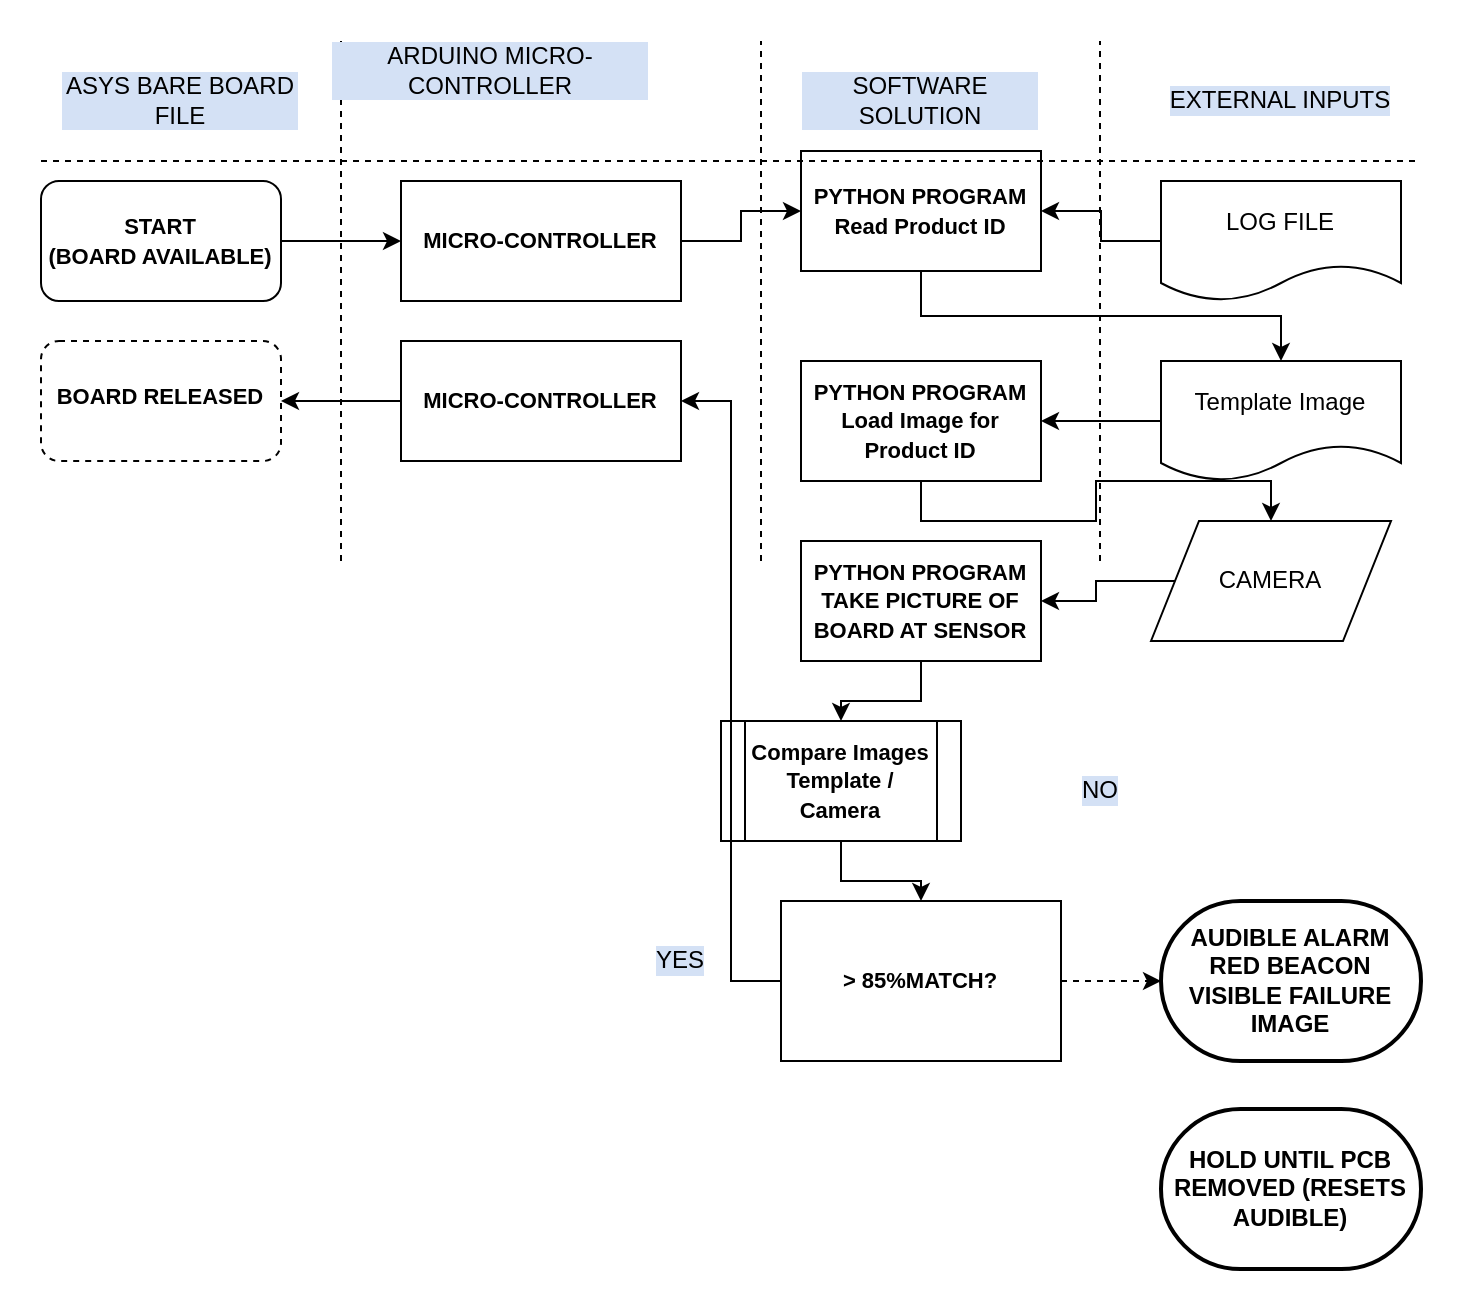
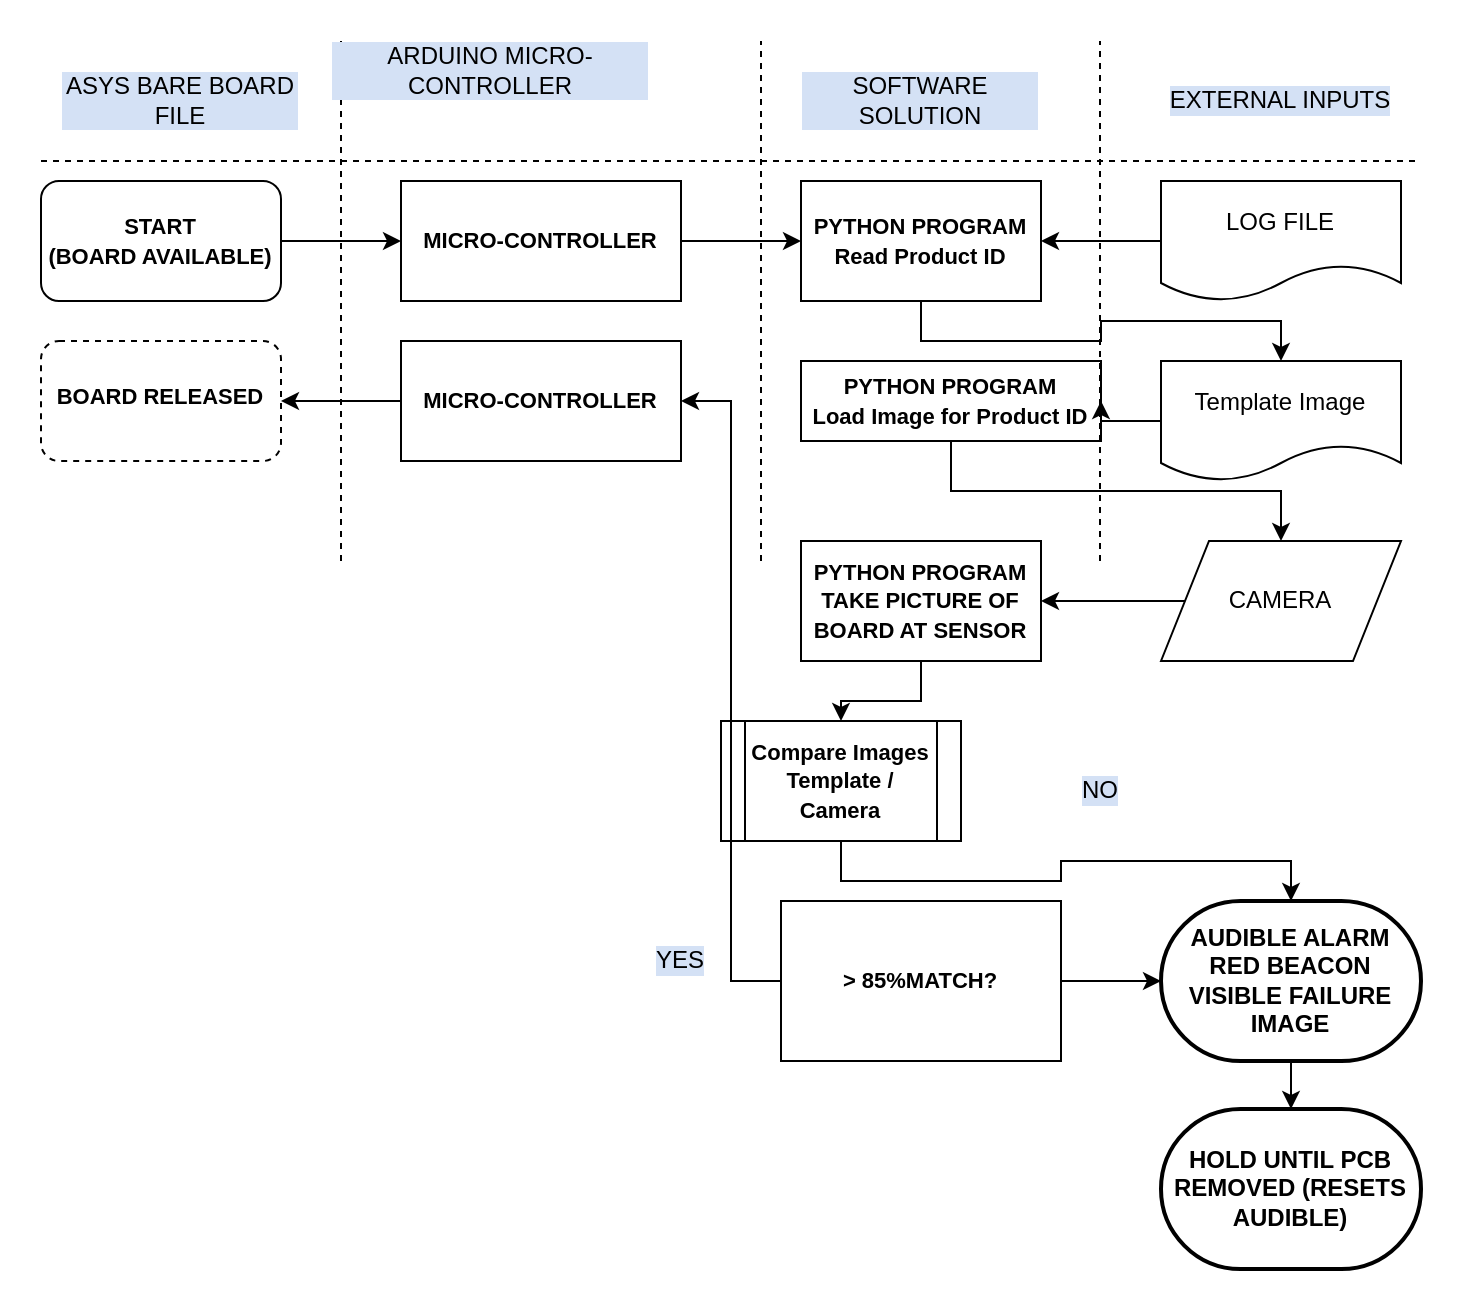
- <mxCell id="7" value="&lt;b&gt;&lt;font style=&quot;font-size: 11px&quot;&gt;PYTHON PROGRAM&lt;br&gt;Read Product ID&lt;br&gt;&lt;/font&gt;&lt;/b&gt;" style="rounded=0;whiteSpace=wrap;html=1;" vertex="1" parent="1"><mxGeometry x="400" y="75" width="120" height="60" as="geometry" /></mxCell>
+ <mxCell id="7" value="&lt;b&gt;&lt;font style=&quot;font-size: 11px&quot;&gt;PYTHON PROGRAM&lt;br&gt;Read Product ID&lt;br&gt;&lt;/font&gt;&lt;/b&gt;" style="rounded=0;whiteSpace=wrap;html=1;" vertex="1" parent="1"><mxGeometry x="400" y="90" width="120" height="60" as="geometry" /></mxCell>
- <mxCell id="9" value="&lt;b&gt;&lt;font style=&quot;font-size: 11px&quot;&gt;PYTHON PROGRAM&lt;br&gt;Load Image for Product ID&lt;br&gt;&lt;/font&gt;&lt;/b&gt;" style="rounded=0;whiteSpace=wrap;html=1;" vertex="1" parent="1"><mxGeometry x="400" y="180" width="120" height="60" as="geometry" /></mxCell>
+ <mxCell id="9" value="&lt;b&gt;&lt;font style=&quot;font-size: 11px&quot;&gt;PYTHON PROGRAM&lt;br&gt;Load Image for Product ID&lt;br&gt;&lt;/font&gt;&lt;/b&gt;" style="rounded=0;whiteSpace=wrap;html=1;" vertex="1" parent="1"><mxGeometry x="400" y="180" width="150" height="40" as="geometry" /></mxCell>
- <mxCell id="17" value="CAMERA" style="shape=parallelogram;perimeter=parallelogramPerimeter;whiteSpace=wrap;html=1;" vertex="1" parent="1"><mxGeometry x="575" y="260" width="120" height="60" as="geometry" /></mxCell>
+ <mxCell id="17" value="CAMERA" style="shape=parallelogram;perimeter=parallelogramPerimeter;whiteSpace=wrap;html=1;" vertex="1" parent="1"><mxGeometry x="580" y="270" width="120" height="60" as="geometry" /></mxCell>
- <mxCell id="18" style="edgeStyle=orthogonalEdgeStyle;rounded=0;orthogonalLoop=1;jettySize=auto;html=1;exitX=0.5;exitY=1;exitDx=0;exitDy=0;entryX=0.5;entryY=0;entryDx=0;entryDy=0;" edge="1" parent="1" source="19" target="22"><mxGeometry relative="1" as="geometry" /></mxCell>
+ <mxCell id="18" style="edgeStyle=orthogonalEdgeStyle;rounded=0;orthogonalLoop=1;jettySize=auto;html=1;exitX=0.5;exitY=1;exitDx=0;exitDy=0;" edge="1" parent="1" source="19" target="24"><mxGeometry relative="1" as="geometry" /></mxCell>
- <mxCell id="20" style="edgeStyle=orthogonalEdgeStyle;rounded=0;orthogonalLoop=1;jettySize=auto;html=1;exitX=1;exitY=0.5;exitDx=0;exitDy=0;entryX=0;entryY=0.5;entryDx=0;entryDy=0;entryPerimeter=0;dashed=1;" edge="1" parent="1" source="22" target="24"><mxGeometry relative="1" as="geometry" /></mxCell>
+ <mxCell id="20" style="edgeStyle=orthogonalEdgeStyle;rounded=0;orthogonalLoop=1;jettySize=auto;html=1;exitX=1;exitY=0.5;exitDx=0;exitDy=0;entryX=0;entryY=0.5;entryDx=0;entryDy=0;entryPerimeter=0;" edge="1" parent="1" source="22" target="24"><mxGeometry relative="1" as="geometry" /></mxCell>
+ <mxCell id="23" style="edgeStyle=orthogonalEdgeStyle;rounded=0;orthogonalLoop=1;jettySize=auto;html=1;exitX=0.5;exitY=1;exitDx=0;exitDy=0;exitPerimeter=0;entryX=0.5;entryY=0;entryDx=0;entryDy=0;entryPerimeter=0;" edge="1" parent="1" source="24" target="28"><mxGeometry relative="1" as="geometry" /></mxCell>
